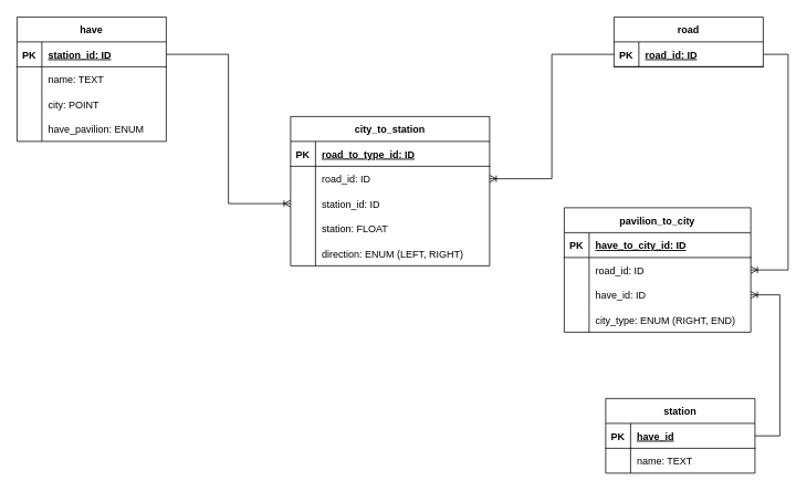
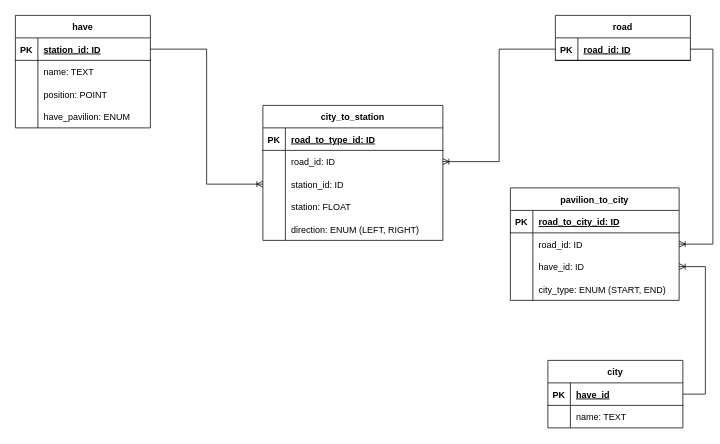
- <mxCell id="15" value="city: POINT" style="shape=partialRectangle;connectable=0;fillColor=none;top=0;left=0;bottom=0;right=0;align=left;spacingLeft=6;overflow=hidden;" parent="13" vertex="1"><mxGeometry x="30" width="150" height="30" as="geometry"><mxRectangle width="150" height="30" as="alternateBounds" /></mxGeometry></mxCell>
+ <mxCell id="15" value="position: POINT" style="shape=partialRectangle;connectable=0;fillColor=none;top=0;left=0;bottom=0;right=0;align=left;spacingLeft=6;overflow=hidden;" parent="13" vertex="1"><mxGeometry x="30" width="150" height="30" as="geometry"><mxRectangle width="150" height="30" as="alternateBounds" /></mxGeometry></mxCell>
- <mxCell id="47" value="have_to_city_id: ID" style="shape=partialRectangle;connectable=0;fillColor=none;top=0;left=0;bottom=0;right=0;align=left;spacingLeft=6;fontStyle=5;overflow=hidden;" vertex="1" parent="45"><mxGeometry x="30" width="195" height="30" as="geometry"><mxRectangle width="195" height="30" as="alternateBounds" /></mxGeometry></mxCell>
+ <mxCell id="47" value="road_to_city_id: ID" style="shape=partialRectangle;connectable=0;fillColor=none;top=0;left=0;bottom=0;right=0;align=left;spacingLeft=6;fontStyle=5;overflow=hidden;" vertex="1" parent="45"><mxGeometry x="30" width="195" height="30" as="geometry"><mxRectangle width="195" height="30" as="alternateBounds" /></mxGeometry></mxCell>
- <mxCell id="56" value="city_type: ENUM (RIGHT, END)" style="shape=partialRectangle;connectable=0;fillColor=none;top=0;left=0;bottom=0;right=0;align=left;spacingLeft=6;overflow=hidden;" vertex="1" parent="54"><mxGeometry x="30" width="195" height="30" as="geometry"><mxRectangle width="195" height="30" as="alternateBounds" /></mxGeometry></mxCell>
+ <mxCell id="56" value="city_type: ENUM (START, END)" style="shape=partialRectangle;connectable=0;fillColor=none;top=0;left=0;bottom=0;right=0;align=left;spacingLeft=6;overflow=hidden;" vertex="1" parent="54"><mxGeometry x="30" width="195" height="30" as="geometry"><mxRectangle width="195" height="30" as="alternateBounds" /></mxGeometry></mxCell>
- <mxCell id="37" value="station" style="shape=table;startSize=30;container=1;collapsible=1;childLayout=tableLayout;fixedRows=1;rowLines=0;fontStyle=1;align=center;resizeLast=1;" parent="1" vertex="1"><mxGeometry x="730" y="480" width="180" height="90" as="geometry" /></mxCell>
+ <mxCell id="37" value="city" style="shape=table;startSize=30;container=1;collapsible=1;childLayout=tableLayout;fixedRows=1;rowLines=0;fontStyle=1;align=center;resizeLast=1;" parent="1" vertex="1"><mxGeometry x="730" y="480" width="180" height="90" as="geometry" /></mxCell>
